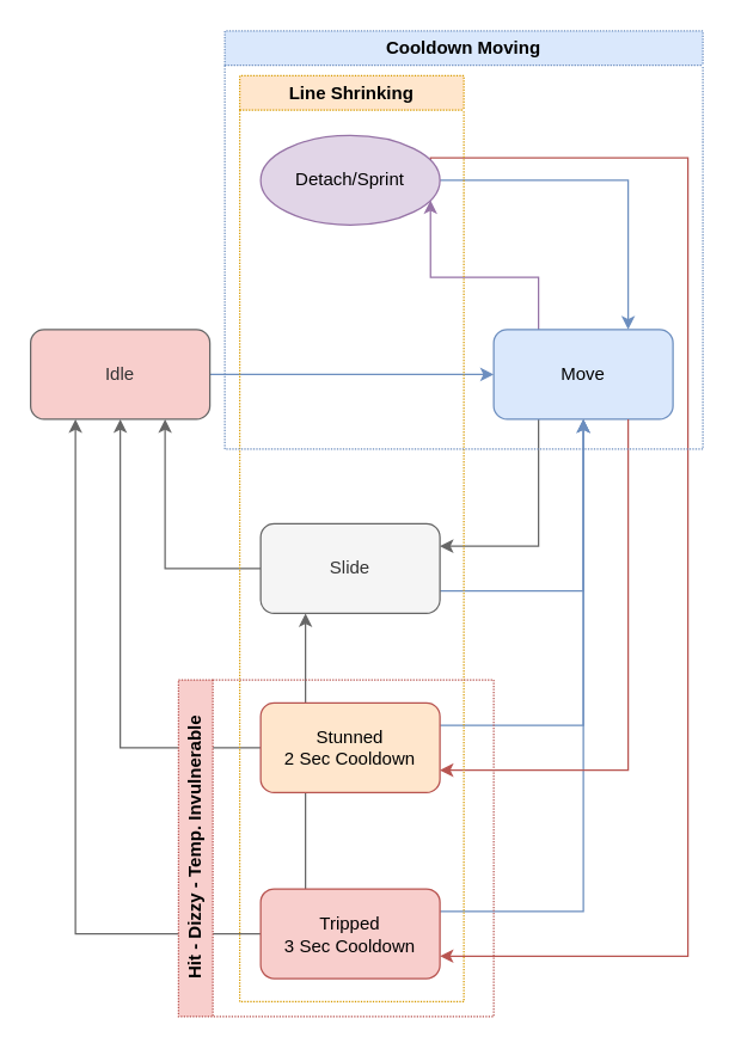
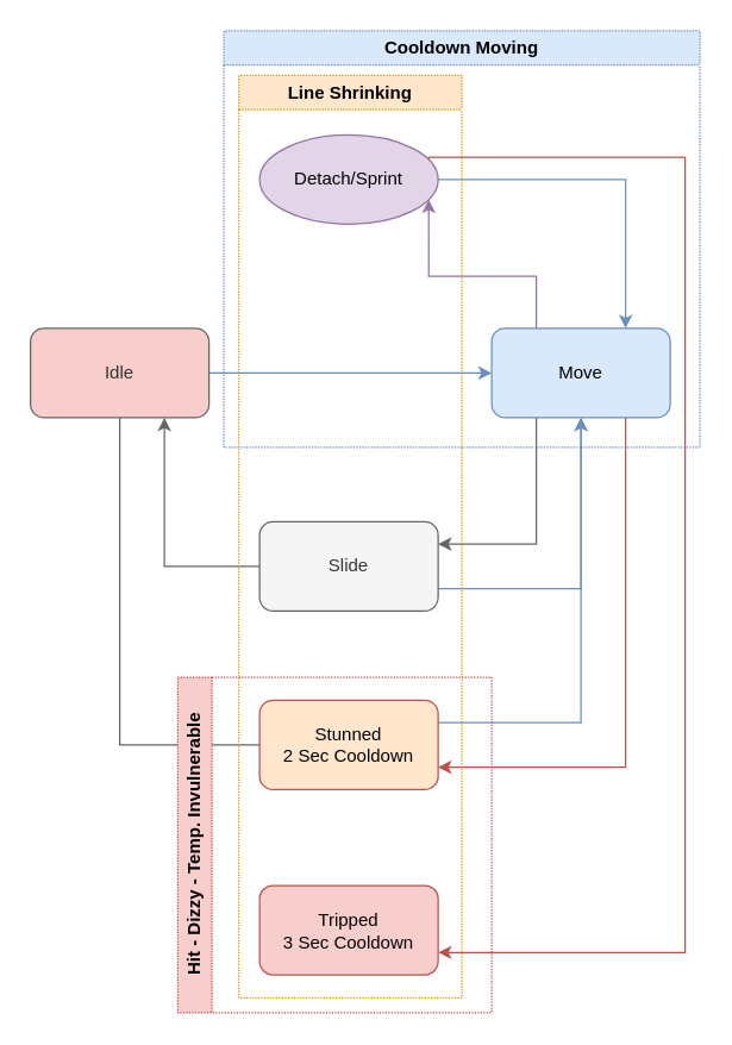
- <mxCell id="17" style="edgeStyle=orthogonalEdgeStyle;rounded=0;orthogonalLoop=1;jettySize=auto;html=1;exitX=0;exitY=0.5;exitDx=0;exitDy=0;fillColor=#f5f5f5;strokeColor=#666666;" edge="1" parent="1" source="19" target="3"><mxGeometry relative="1" as="geometry" /></mxCell>
+ <mxCell id="17" style="edgeStyle=orthogonalEdgeStyle;rounded=0;orthogonalLoop=1;jettySize=auto;html=1;exitX=0;exitY=0.5;exitDx=0;exitDy=0;fillColor=#f5f5f5;strokeColor=#666666;endArrow=none;" edge="1" parent="1" source="19" target="3"><mxGeometry relative="1" as="geometry" /></mxCell>
- <mxCell id="13" style="edgeStyle=orthogonalEdgeStyle;rounded=0;orthogonalLoop=1;jettySize=auto;html=1;exitX=0;exitY=0.5;exitDx=0;exitDy=0;entryX=0.25;entryY=1;entryDx=0;entryDy=0;fillColor=#f5f5f5;strokeColor=#666666;" edge="1" parent="1" source="16" target="3"><mxGeometry relative="1" as="geometry" /></mxCell>
- <mxCell id="14" style="edgeStyle=orthogonalEdgeStyle;rounded=0;orthogonalLoop=1;jettySize=auto;html=1;exitX=0.25;exitY=0;exitDx=0;exitDy=0;entryX=0.25;entryY=1;entryDx=0;entryDy=0;fillColor=#f5f5f5;strokeColor=#666666;" edge="1" parent="1" source="16" target="9"><mxGeometry relative="1" as="geometry" /></mxCell>
- <mxCell id="15" style="edgeStyle=orthogonalEdgeStyle;rounded=0;orthogonalLoop=1;jettySize=auto;html=1;exitX=1;exitY=0.25;exitDx=0;exitDy=0;entryX=0.5;entryY=1;entryDx=0;entryDy=0;fillColor=#dae8fc;strokeColor=#6c8ebf;" edge="1" parent="1" source="16" target="6"><mxGeometry relative="1" as="geometry" /></mxCell>
